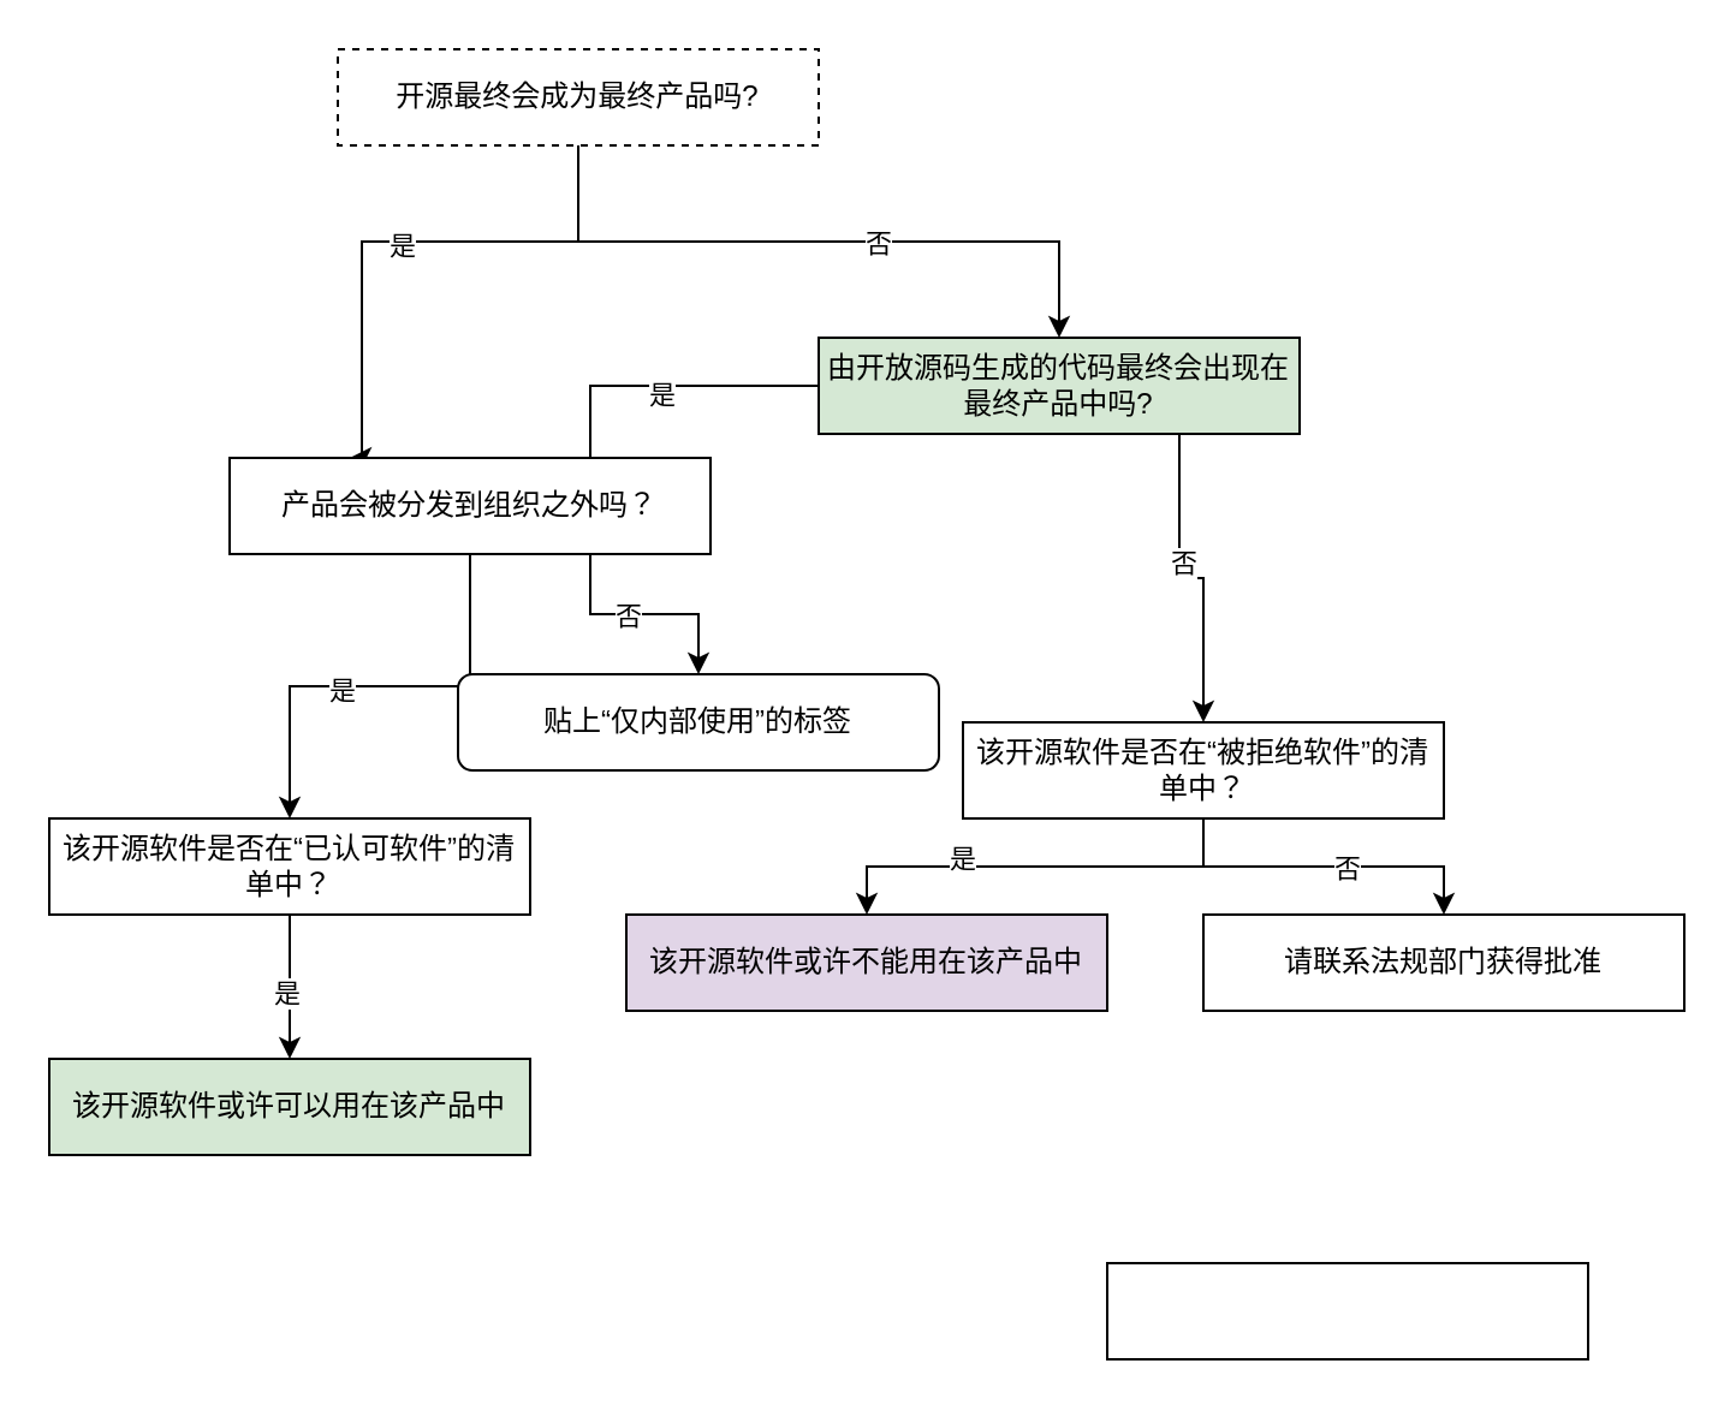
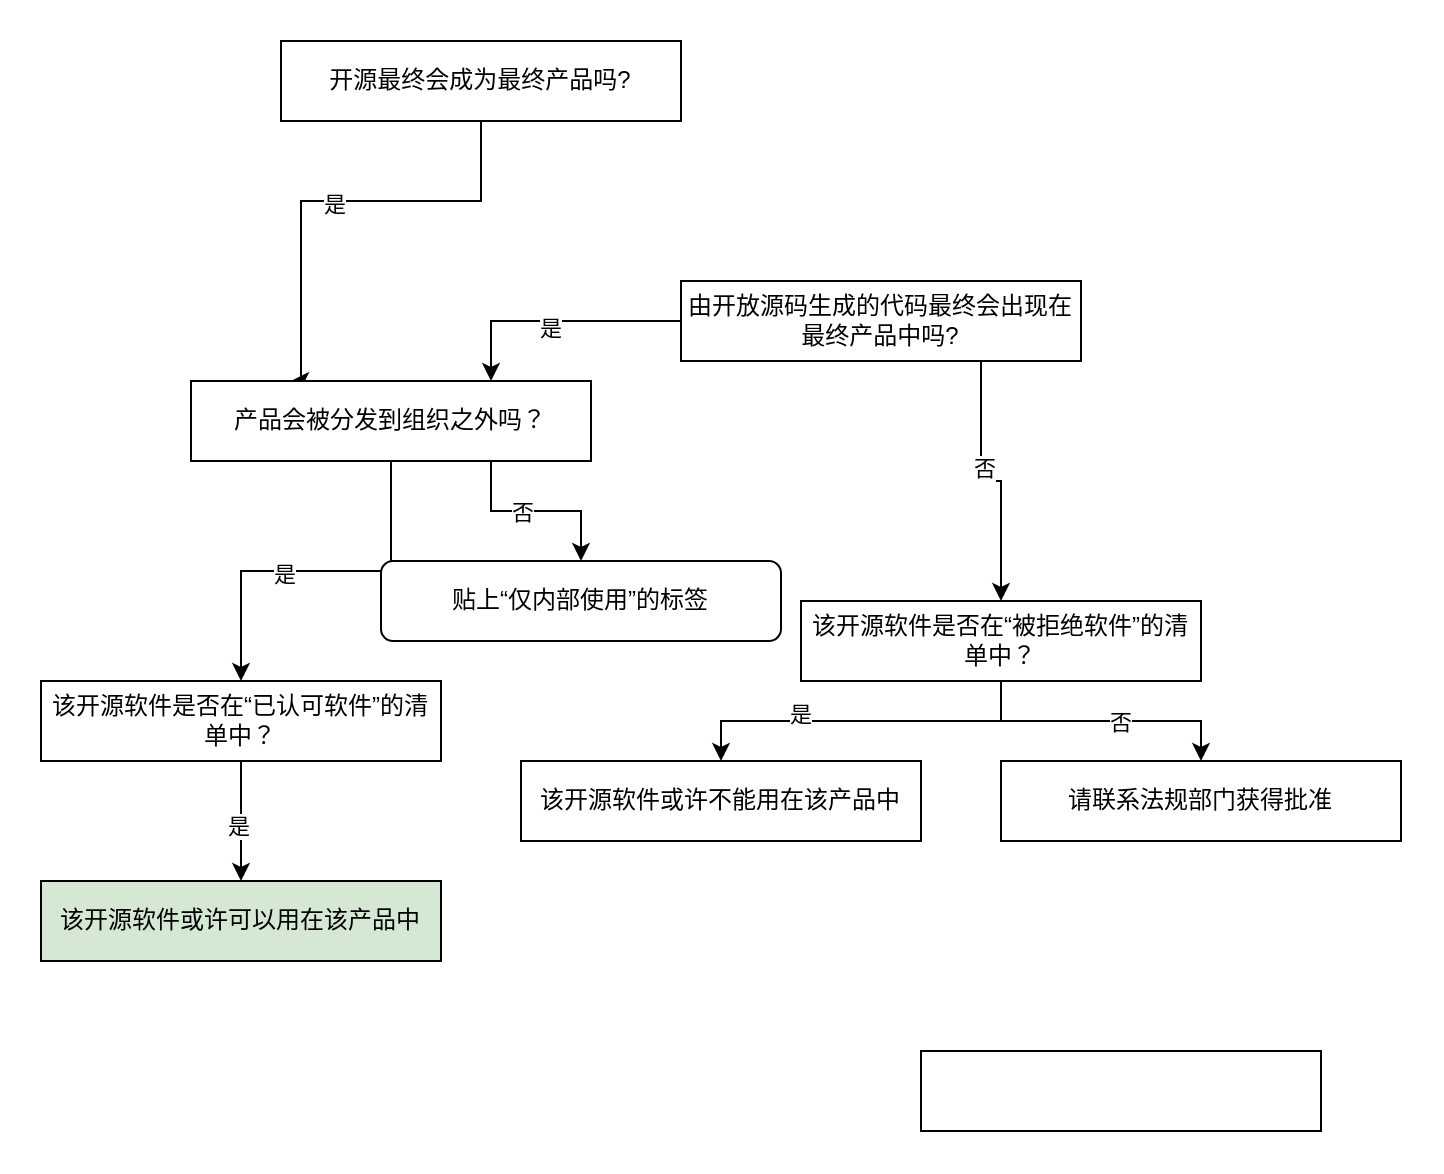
- <mxCell id="6" value="开源最终会成为最终产品吗?" style="rounded=0;whiteSpace=wrap;html=1;dashed=1;" vertex="1" parent="1"><mxGeometry x="140" y="20" width="200" height="40" as="geometry" /></mxCell>
+ <mxCell id="6" value="开源最终会成为最终产品吗?" style="rounded=0;whiteSpace=wrap;html=1;" vertex="1" parent="1"><mxGeometry x="140" y="20" width="200" height="40" as="geometry" /></mxCell>
- <mxCell id="4" value="" style="edgeStyle=orthogonalEdgeStyle;rounded=0;orthogonalLoop=1;jettySize=auto;html=1;" edge="1" parent="1" source="6" target="18"><mxGeometry relative="1" as="geometry" /></mxCell>
- <mxCell id="5" value="否" style="edgeLabel;html=1;align=center;verticalAlign=middle;resizable=0;points=[];" vertex="1" connectable="0" parent="4"><mxGeometry x="0.17" relative="1" as="geometry"><mxPoint as="offset" /></mxGeometry></mxCell>
- <mxCell id="18" value="由开放源码生成的代码最终会出现在最终产品中吗?" style="rounded=0;whiteSpace=wrap;html=1;fillColor=#d5e8d4;" vertex="1" parent="1"><mxGeometry x="340" y="140" width="200" height="40" as="geometry" /></mxCell>
+ <mxCell id="18" value="由开放源码生成的代码最终会出现在最终产品中吗?" style="rounded=0;whiteSpace=wrap;html=1;" vertex="1" parent="1"><mxGeometry x="340" y="140" width="200" height="40" as="geometry" /></mxCell>
- <mxCell id="14" value="" style="edgeStyle=orthogonalEdgeStyle;rounded=0;orthogonalLoop=1;jettySize=auto;html=1;exitX=0;exitY=0.5;exitDx=0;exitDy=0;entryX=0.75;entryY=0;entryDx=0;entryDy=0;endArrow=none;" edge="1" parent="1" source="18" target="9"><mxGeometry relative="1" as="geometry" /></mxCell>
+ <mxCell id="14" value="" style="edgeStyle=orthogonalEdgeStyle;rounded=0;orthogonalLoop=1;jettySize=auto;html=1;exitX=0;exitY=0.5;exitDx=0;exitDy=0;entryX=0.75;entryY=0;entryDx=0;entryDy=0;" edge="1" parent="1" source="18" target="9"><mxGeometry relative="1" as="geometry" /></mxCell>
- <mxCell id="29" value="该开源软件或许不能用在该产品中" style="rounded=0;whiteSpace=wrap;html=1;fillColor=#e1d5e7;" vertex="1" parent="1"><mxGeometry x="260" y="380" width="200" height="40" as="geometry" /></mxCell>
+ <mxCell id="29" value="该开源软件或许不能用在该产品中" style="rounded=0;whiteSpace=wrap;html=1;" vertex="1" parent="1"><mxGeometry x="260" y="380" width="200" height="40" as="geometry" /></mxCell>
